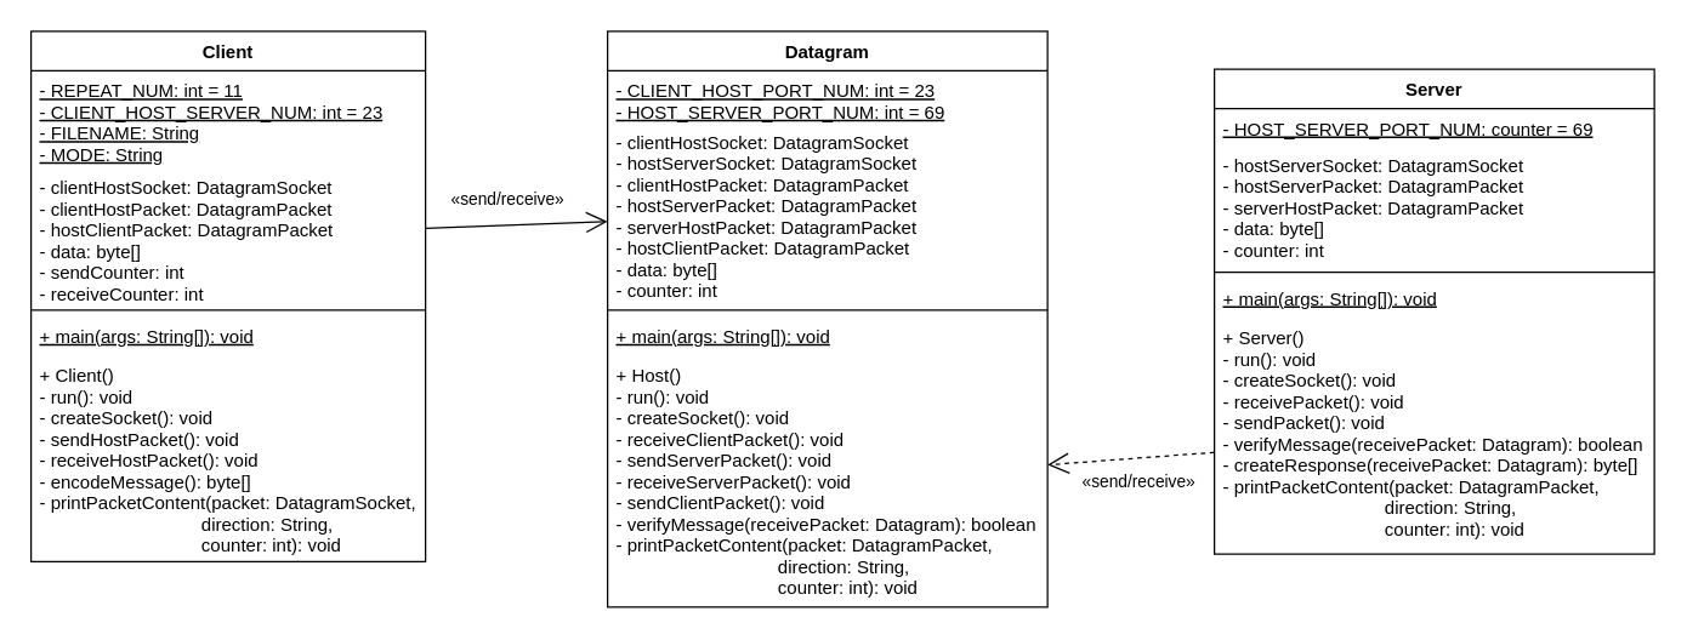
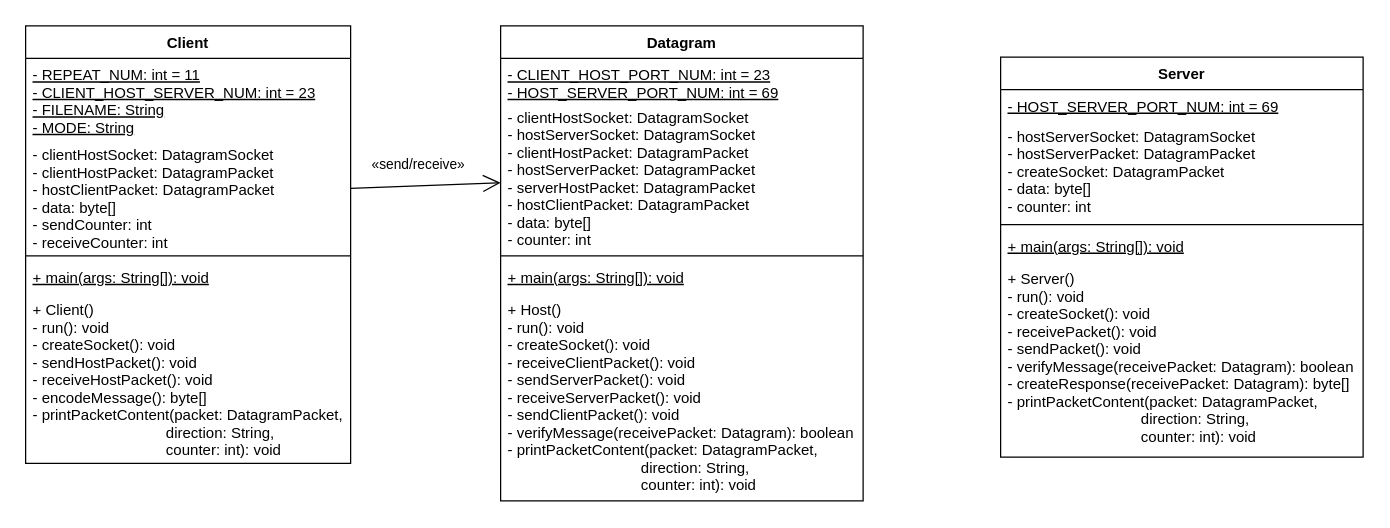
- <mxCell id="15" value="- HOST_SERVER_PORT_NUM: counter = 69&#10;" style="text;strokeColor=none;fillColor=none;align=left;verticalAlign=top;spacingLeft=4;spacingRight=4;overflow=hidden;rotatable=0;points=[[0,0.5],[1,0.5]];portConstraint=eastwest;fontStyle=4" parent="14" vertex="1"><mxGeometry y="26" width="290" height="24" as="geometry" /></mxCell>
+ <mxCell id="15" value="- HOST_SERVER_PORT_NUM: int = 69&#10;" style="text;strokeColor=none;fillColor=none;align=left;verticalAlign=top;spacingLeft=4;spacingRight=4;overflow=hidden;rotatable=0;points=[[0,0.5],[1,0.5]];portConstraint=eastwest;fontStyle=4" parent="14" vertex="1"><mxGeometry y="26" width="290" height="24" as="geometry" /></mxCell>
- <mxCell id="16" value="- hostServerSocket: DatagramSocket&#10;- hostServerPacket: DatagramPacket&#10;- serverHostPacket: DatagramPacket&#10;- data: byte[]&#10;- counter: int" style="text;strokeColor=none;fillColor=none;align=left;verticalAlign=top;spacingLeft=4;spacingRight=4;overflow=hidden;rotatable=0;points=[[0,0.5],[1,0.5]];portConstraint=eastwest;fontStyle=0" parent="14" vertex="1"><mxGeometry y="50" width="290" height="80" as="geometry" /></mxCell>
+ <mxCell id="16" value="- hostServerSocket: DatagramSocket&#10;- hostServerPacket: DatagramPacket&#10;- createSocket: DatagramPacket&#10;- data: byte[]&#10;- counter: int" style="text;strokeColor=none;fillColor=none;align=left;verticalAlign=top;spacingLeft=4;spacingRight=4;overflow=hidden;rotatable=0;points=[[0,0.5],[1,0.5]];portConstraint=eastwest;fontStyle=0" parent="14" vertex="1"><mxGeometry y="50" width="290" height="80" as="geometry" /></mxCell>
- <mxCell id="7" value="+ Client()&#10;- run(): void&#10;- createSocket(): void&#10;- sendHostPacket(): void&#10;- receiveHostPacket(): void&#10;- encodeMessage(): byte[]&#10;- printPacketContent(packet: DatagramSocket, &#10;                                direction: String, &#10;                                counter: int): void" style="text;strokeColor=none;fillColor=none;align=left;verticalAlign=top;spacingLeft=4;spacingRight=4;overflow=hidden;rotatable=0;points=[[0,0.5],[1,0.5]];portConstraint=eastwest;" parent="2" vertex="1"><mxGeometry y="214" width="260" height="136" as="geometry" /></mxCell>
+ <mxCell id="7" value="+ Client()&#10;- run(): void&#10;- createSocket(): void&#10;- sendHostPacket(): void&#10;- receiveHostPacket(): void&#10;- encodeMessage(): byte[]&#10;- printPacketContent(packet: DatagramPacket, &#10;                                direction: String, &#10;                                counter: int): void" style="text;strokeColor=none;fillColor=none;align=left;verticalAlign=top;spacingLeft=4;spacingRight=4;overflow=hidden;rotatable=0;points=[[0,0.5],[1,0.5]];portConstraint=eastwest;" parent="2" vertex="1"><mxGeometry y="214" width="260" height="136" as="geometry" /></mxCell>
- <mxCell id="21" value="«send/receive»" style="endArrow=open;endSize=12;dashed=1;html=1;rounded=0;" parent="1" source="19" target="13" edge="1"><mxGeometry x="-0.07" y="15" width="160" relative="1" as="geometry"><mxPoint x="690" y="107.622" as="sourcePoint" /><mxPoint x="810" y="97.378" as="targetPoint" /><mxPoint as="offset" /></mxGeometry></mxCell>
